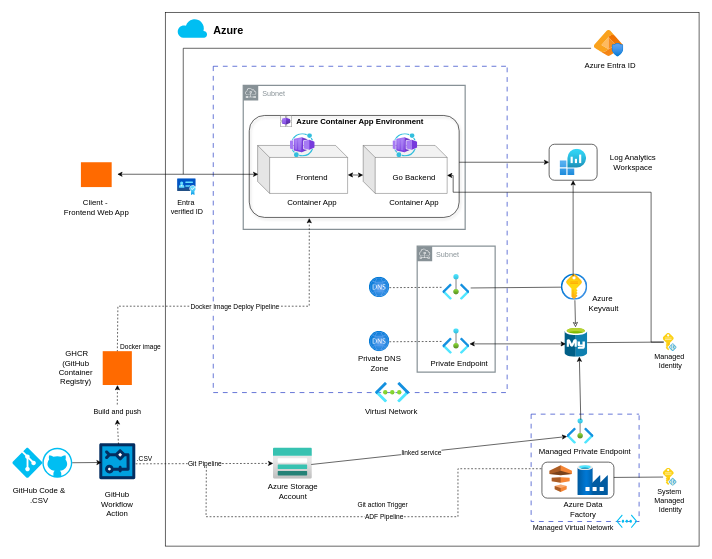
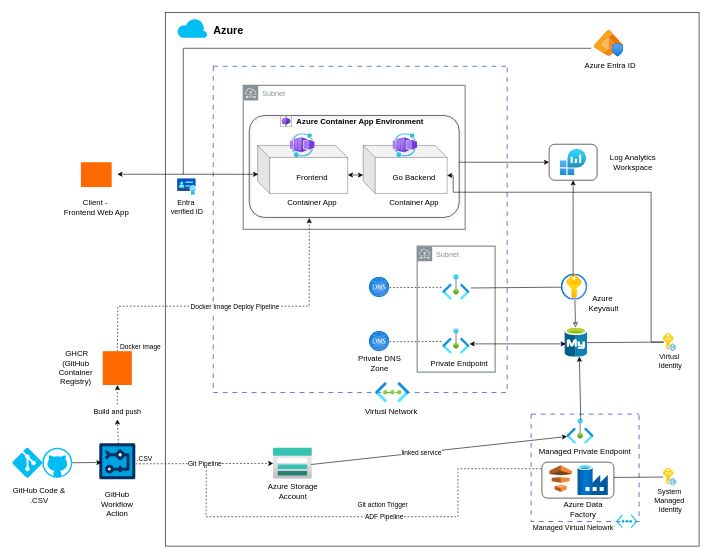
- <mxCell id="83" value="&lt;div&gt;Managed&amp;nbsp;&lt;/div&gt;&lt;div&gt;Identity&lt;/div&gt;" style="text;html=1;align=center;verticalAlign=middle;resizable=0;points=[];autosize=1;strokeColor=none;fillColor=none;" vertex="1" parent="1"><mxGeometry x="1076.56" y="582.42" width="80" height="40" as="geometry" /></mxCell>
+ <mxCell id="83" value="&lt;div&gt;Virtusl&amp;nbsp;&lt;/div&gt;&lt;div&gt;Identity&lt;/div&gt;" style="text;html=1;align=center;verticalAlign=middle;resizable=0;points=[];autosize=1;strokeColor=none;fillColor=none;" vertex="1" parent="1"><mxGeometry x="1076.56" y="582.42" width="80" height="40" as="geometry" /></mxCell>
